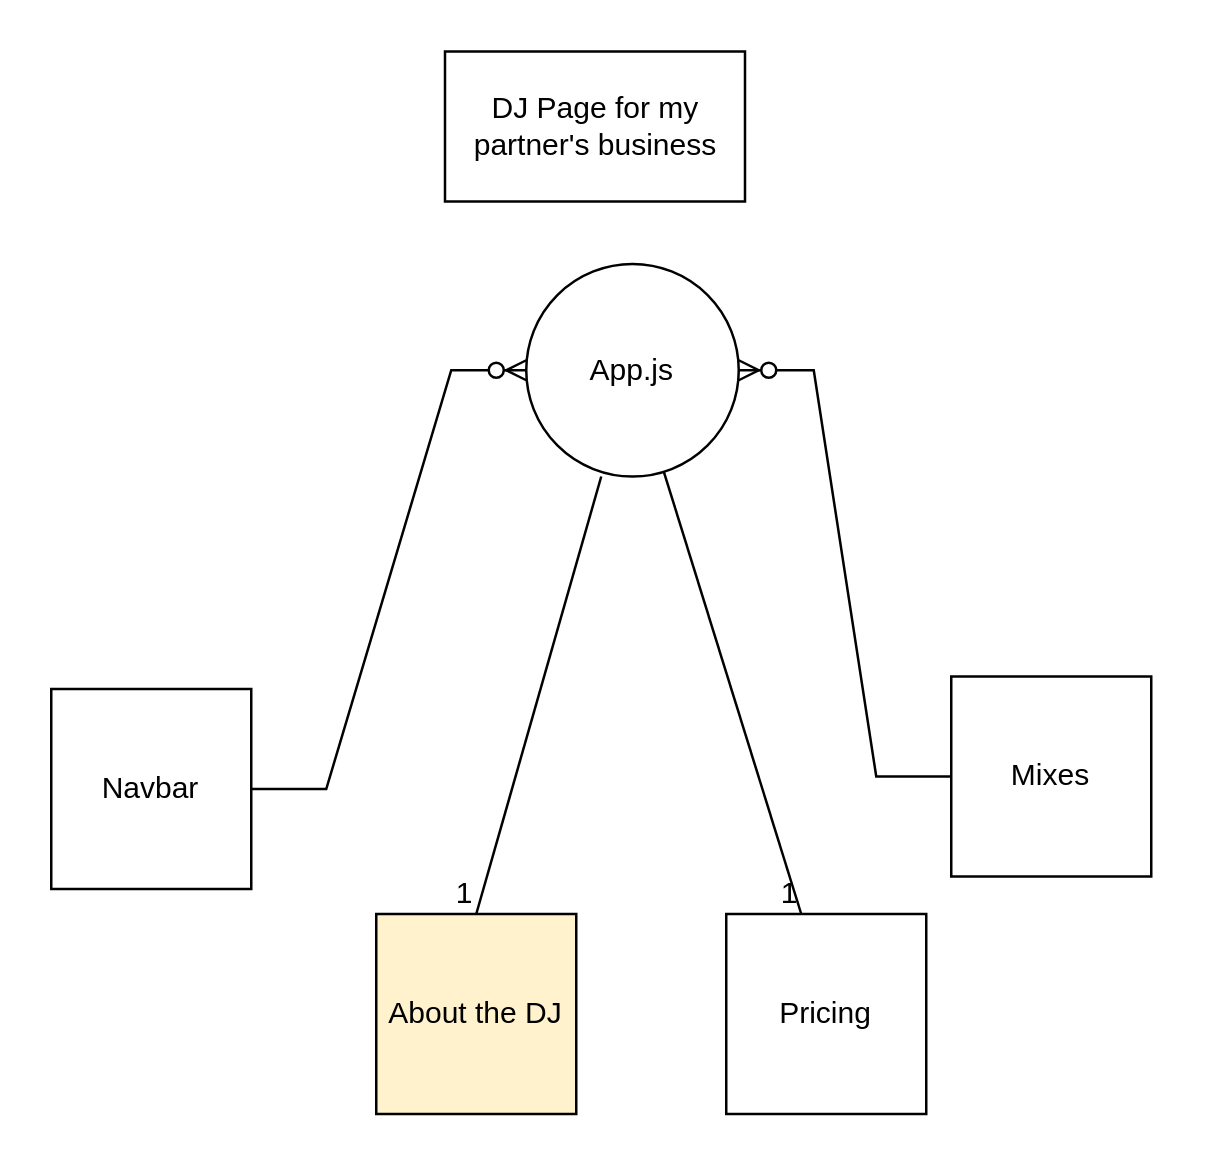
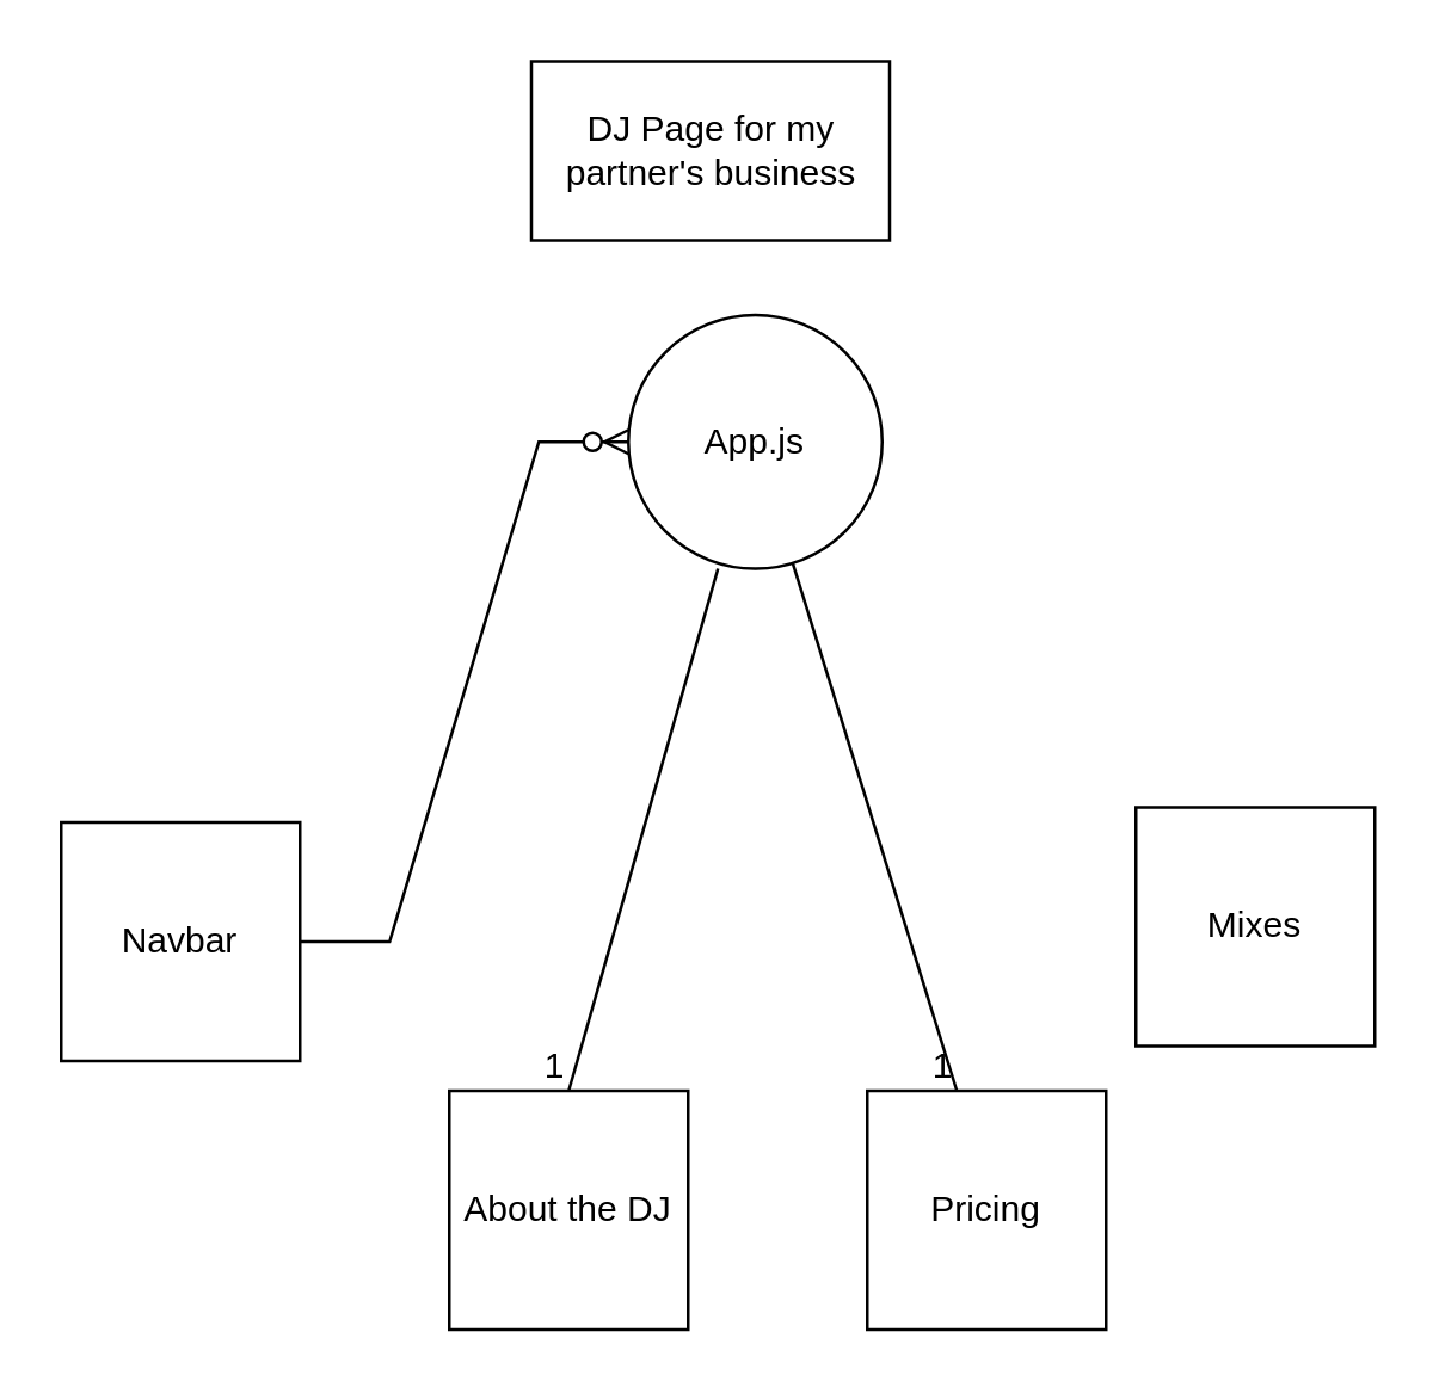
- <mxCell id="6" value="" style="edgeStyle=entityRelationEdgeStyle;fontSize=12;html=1;endArrow=ERzeroToMany;endFill=1;rounded=0;" edge="1" parent="1" source="4" target="2"><mxGeometry width="100" height="100" relative="1" as="geometry"><mxPoint x="380" y="245" as="sourcePoint" /><mxPoint x="450" y="175" as="targetPoint" /><Array as="points"><mxPoint x="400" y="265" /><mxPoint x="400" y="255" /></Array></mxGeometry></mxCell>
- <mxCell id="11" value="About the DJ" style="whiteSpace=wrap;html=1;aspect=fixed;fillColor=#fff2cc;" vertex="1" parent="1"><mxGeometry x="150" y="365" width="80" height="80" as="geometry" /></mxCell>
+ <mxCell id="11" value="About the DJ" style="whiteSpace=wrap;html=1;aspect=fixed;" vertex="1" parent="1"><mxGeometry x="150" y="365" width="80" height="80" as="geometry" /></mxCell>
